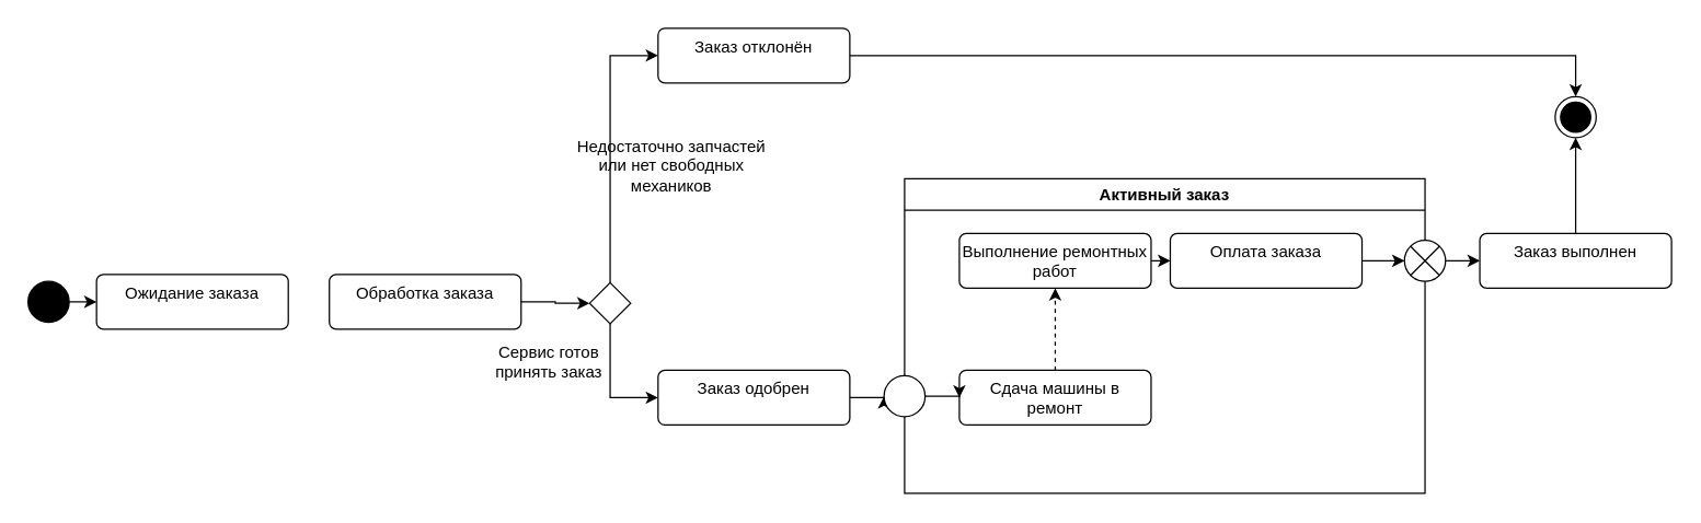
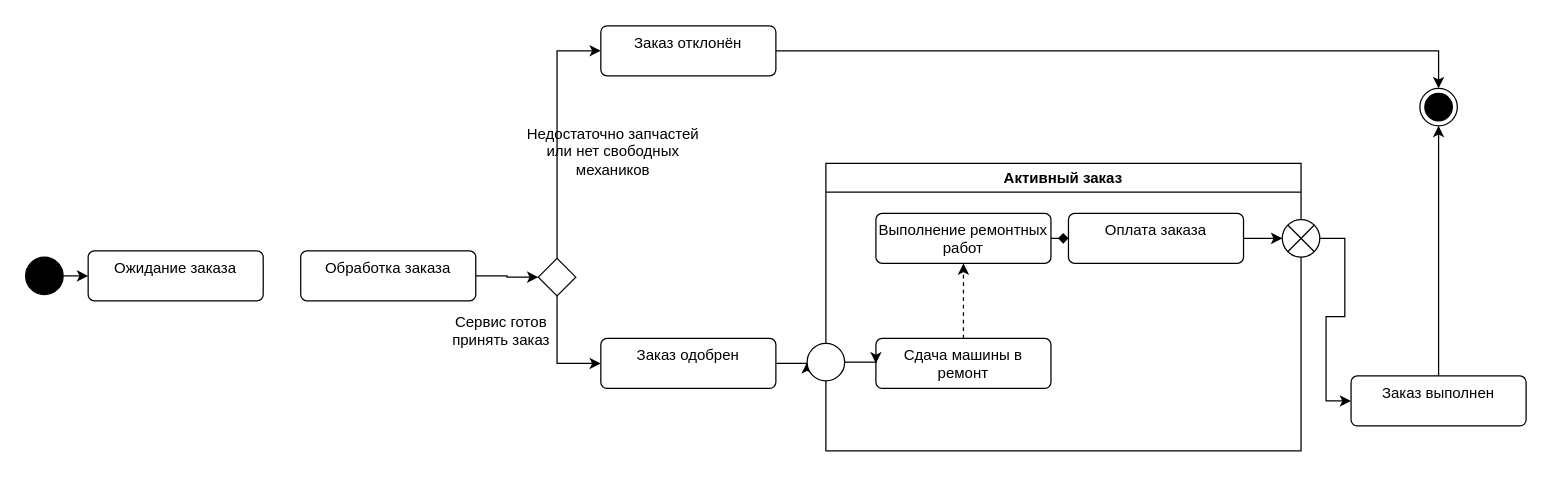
- <mxCell id="25" style="edgeStyle=orthogonalEdgeStyle;rounded=0;orthogonalLoop=1;jettySize=auto;html=1;exitX=1;exitY=0.5;exitDx=0;exitDy=0;entryX=0;entryY=0.5;entryDx=0;entryDy=0;" parent="1" source="16" target="24" edge="1"><mxGeometry relative="1" as="geometry" /></mxCell>
+ <mxCell id="25" style="edgeStyle=orthogonalEdgeStyle;rounded=0;orthogonalLoop=1;jettySize=auto;html=1;exitX=1;exitY=0.5;exitDx=0;exitDy=0;entryX=0;entryY=0.5;entryDx=0;entryDy=0;endArrow=diamond;" parent="1" source="16" target="24" edge="1"><mxGeometry relative="1" as="geometry" /></mxCell>
- <mxCell id="27" value="Заказ выполнен" style="html=1;align=center;verticalAlign=top;rounded=1;absoluteArcSize=1;arcSize=10;dashed=0;whiteSpace=wrap;" parent="1" vertex="1"><mxGeometry x="1080" y="170" width="140" height="40" as="geometry" /></mxCell>
+ <mxCell id="27" value="Заказ выполнен" style="html=1;align=center;verticalAlign=top;rounded=1;absoluteArcSize=1;arcSize=10;dashed=0;whiteSpace=wrap;" parent="1" vertex="1"><mxGeometry x="1080" y="300" width="140" height="40" as="geometry" /></mxCell>
